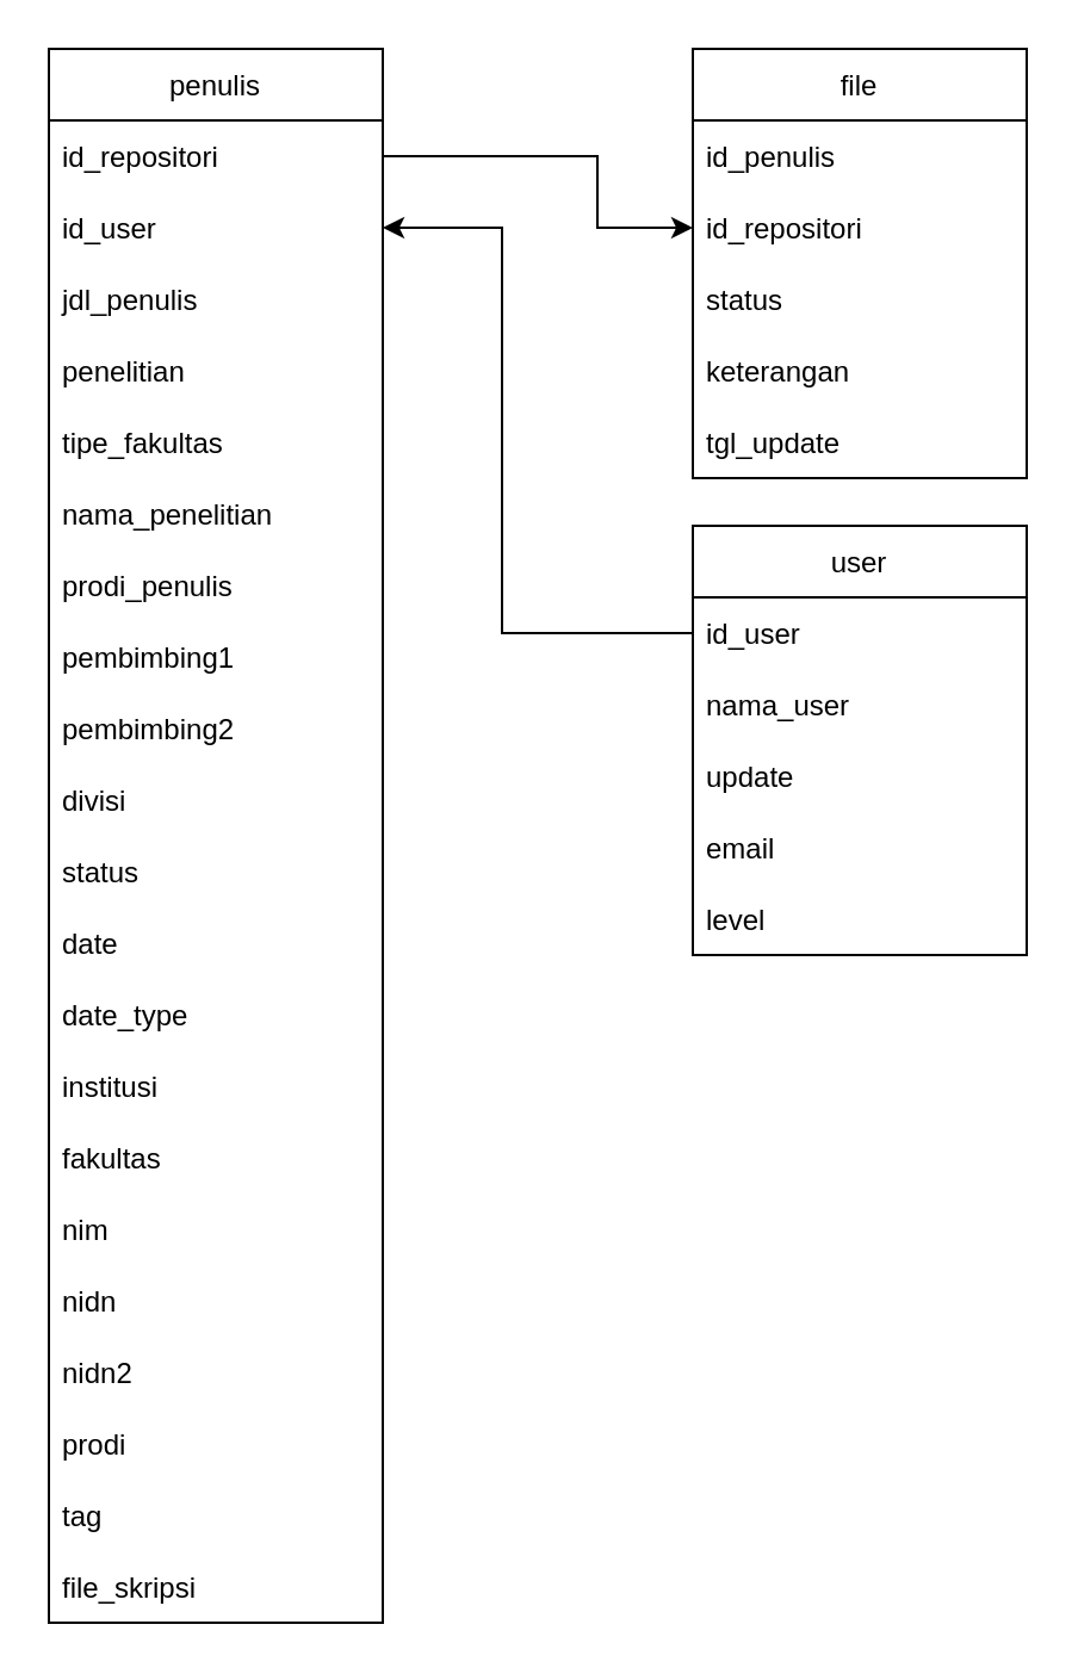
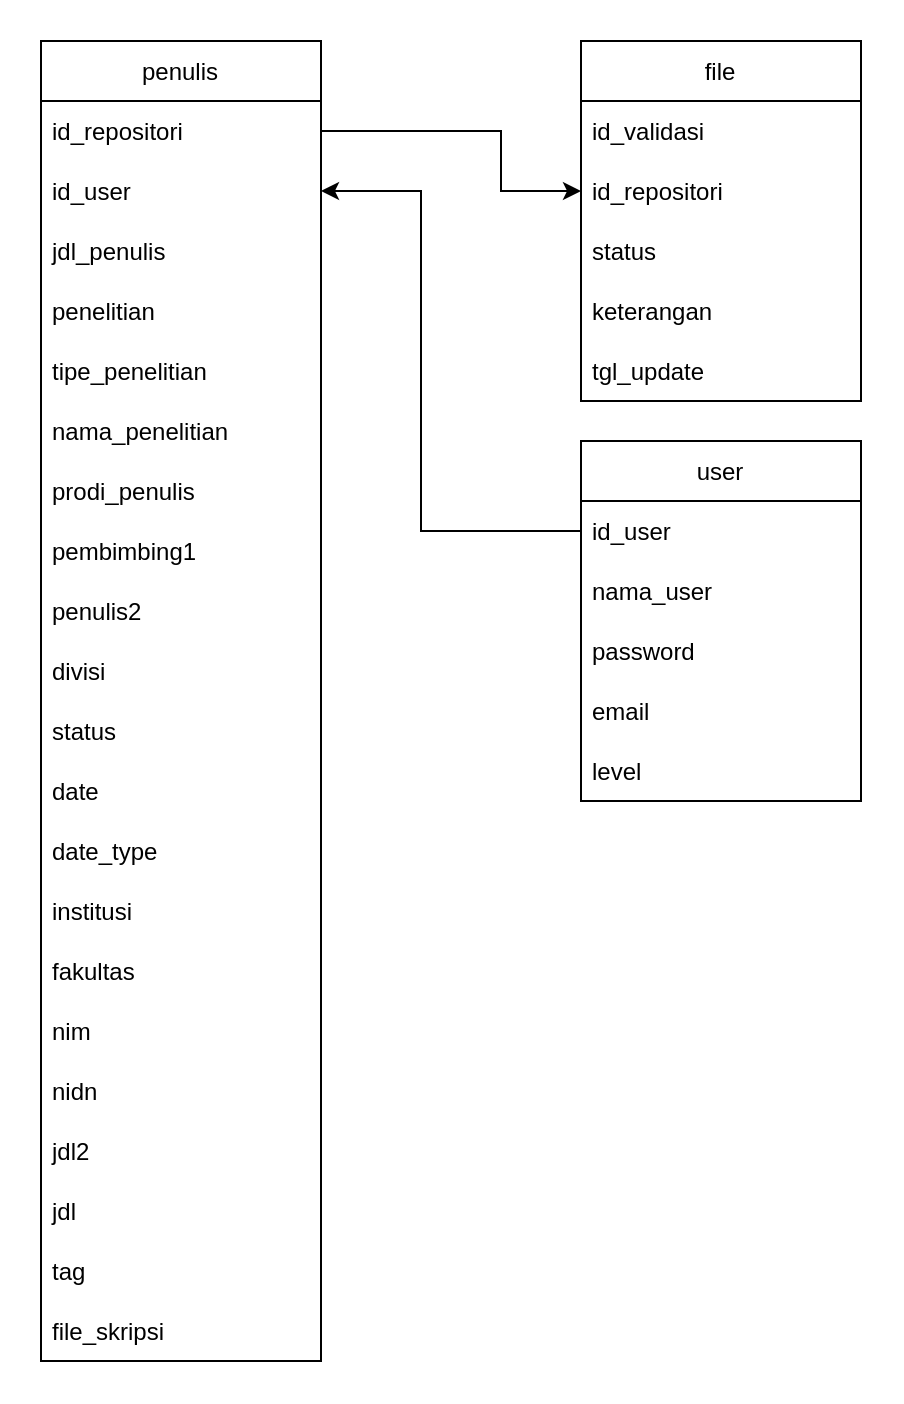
- <mxCell id="9" value="id_penulis" style="text;strokeColor=none;fillColor=none;align=left;verticalAlign=middle;spacingLeft=4;spacingRight=4;overflow=hidden;points=[[0,0.5],[1,0.5]];portConstraint=eastwest;rotatable=0;" vertex="1" parent="8"><mxGeometry y="30" width="140" height="30" as="geometry" /></mxCell>
+ <mxCell id="9" value="id_validasi" style="text;strokeColor=none;fillColor=none;align=left;verticalAlign=middle;spacingLeft=4;spacingRight=4;overflow=hidden;points=[[0,0.5],[1,0.5]];portConstraint=eastwest;rotatable=0;" vertex="1" parent="8"><mxGeometry y="30" width="140" height="30" as="geometry" /></mxCell>
- <mxCell id="19" value="tipe_fakultas" style="text;strokeColor=none;fillColor=none;align=left;verticalAlign=middle;spacingLeft=4;spacingRight=4;overflow=hidden;points=[[0,0.5],[1,0.5]];portConstraint=eastwest;rotatable=0;" vertex="1" parent="14"><mxGeometry y="150" width="140" height="30" as="geometry" /></mxCell>
+ <mxCell id="19" value="tipe_penelitian" style="text;strokeColor=none;fillColor=none;align=left;verticalAlign=middle;spacingLeft=4;spacingRight=4;overflow=hidden;points=[[0,0.5],[1,0.5]];portConstraint=eastwest;rotatable=0;" vertex="1" parent="14"><mxGeometry y="150" width="140" height="30" as="geometry" /></mxCell>
- <mxCell id="23" value="pembimbing2" style="text;strokeColor=none;fillColor=none;align=left;verticalAlign=middle;spacingLeft=4;spacingRight=4;overflow=hidden;points=[[0,0.5],[1,0.5]];portConstraint=eastwest;rotatable=0;" vertex="1" parent="14"><mxGeometry y="270" width="140" height="30" as="geometry" /></mxCell>
+ <mxCell id="23" value="penulis2" style="text;strokeColor=none;fillColor=none;align=left;verticalAlign=middle;spacingLeft=4;spacingRight=4;overflow=hidden;points=[[0,0.5],[1,0.5]];portConstraint=eastwest;rotatable=0;" vertex="1" parent="14"><mxGeometry y="270" width="140" height="30" as="geometry" /></mxCell>
- <mxCell id="5" value="update" style="text;strokeColor=none;fillColor=none;align=left;verticalAlign=middle;spacingLeft=4;spacingRight=4;overflow=hidden;points=[[0,0.5],[1,0.5]];portConstraint=eastwest;rotatable=0;" vertex="1" parent="2"><mxGeometry y="90" width="140" height="30" as="geometry" /></mxCell>
+ <mxCell id="5" value="password" style="text;strokeColor=none;fillColor=none;align=left;verticalAlign=middle;spacingLeft=4;spacingRight=4;overflow=hidden;points=[[0,0.5],[1,0.5]];portConstraint=eastwest;rotatable=0;" vertex="1" parent="2"><mxGeometry y="90" width="140" height="30" as="geometry" /></mxCell>
- <mxCell id="32" value="nidn2" style="text;strokeColor=none;fillColor=none;align=left;verticalAlign=middle;spacingLeft=4;spacingRight=4;overflow=hidden;points=[[0,0.5],[1,0.5]];portConstraint=eastwest;rotatable=0;" vertex="1" parent="14"><mxGeometry y="540" width="140" height="30" as="geometry" /></mxCell>
+ <mxCell id="32" value="jdl2" style="text;strokeColor=none;fillColor=none;align=left;verticalAlign=middle;spacingLeft=4;spacingRight=4;overflow=hidden;points=[[0,0.5],[1,0.5]];portConstraint=eastwest;rotatable=0;" vertex="1" parent="14"><mxGeometry y="540" width="140" height="30" as="geometry" /></mxCell>
- <mxCell id="33" value="prodi" style="text;strokeColor=none;fillColor=none;align=left;verticalAlign=middle;spacingLeft=4;spacingRight=4;overflow=hidden;points=[[0,0.5],[1,0.5]];portConstraint=eastwest;rotatable=0;" vertex="1" parent="14"><mxGeometry y="570" width="140" height="30" as="geometry" /></mxCell>
+ <mxCell id="33" value="jdl" style="text;strokeColor=none;fillColor=none;align=left;verticalAlign=middle;spacingLeft=4;spacingRight=4;overflow=hidden;points=[[0,0.5],[1,0.5]];portConstraint=eastwest;rotatable=0;" vertex="1" parent="14"><mxGeometry y="570" width="140" height="30" as="geometry" /></mxCell>
